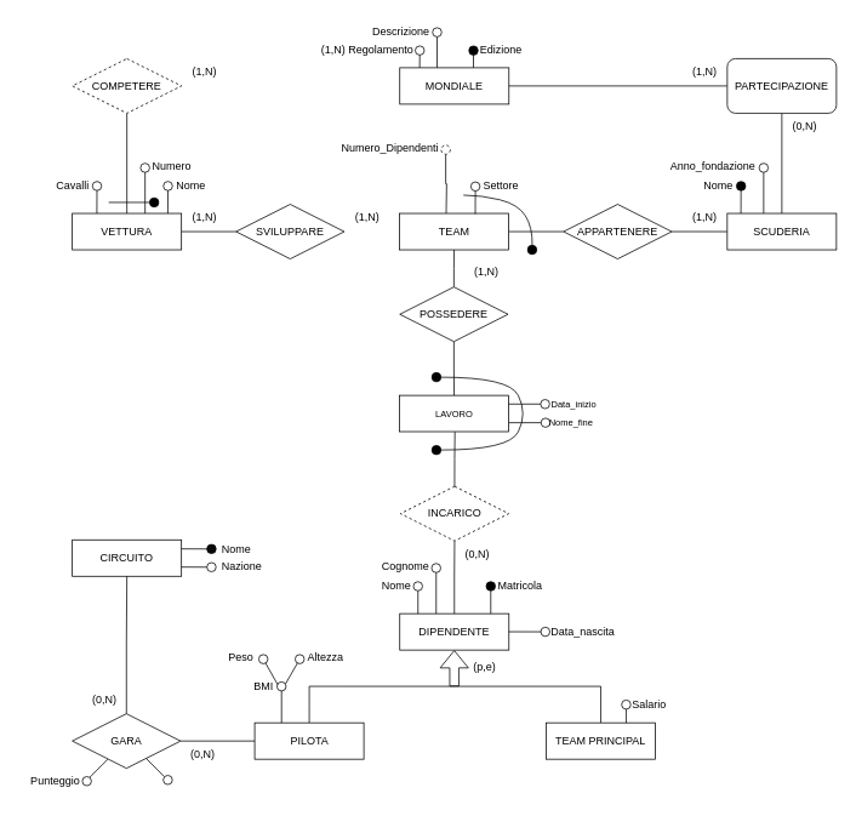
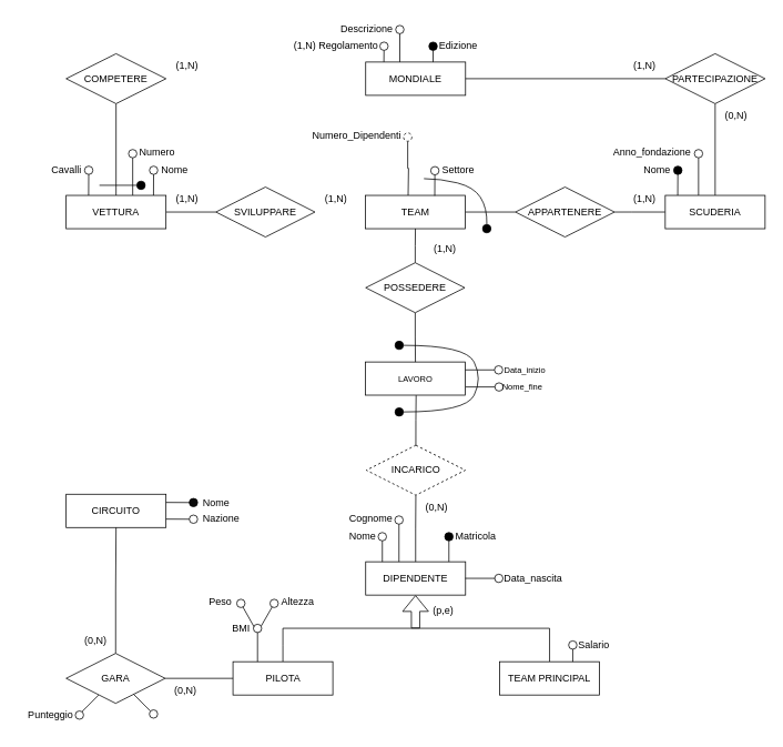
- <mxCell id="38" value="COMPETERE" style="rhombus;whiteSpace=wrap;html=1;fillColor=#FFFFFF;dashed=1;" parent="1" vertex="1"><mxGeometry x="79" y="64" width="120" height="60" as="geometry" /></mxCell>
+ <mxCell id="38" value="COMPETERE" style="rhombus;whiteSpace=wrap;html=1;fillColor=#FFFFFF;" parent="1" vertex="1"><mxGeometry x="79" y="64" width="120" height="60" as="geometry" /></mxCell>
- <mxCell id="40" value="PARTECIPAZIONE" style="whiteSpace=wrap;html=1;fillColor=#FFFFFF;rounded=1;" parent="1" vertex="1"><mxGeometry x="799" y="64" width="120" height="60" as="geometry" /></mxCell>
+ <mxCell id="40" value="PARTECIPAZIONE" style="rhombus;whiteSpace=wrap;html=1;fillColor=#FFFFFF;" parent="1" vertex="1"><mxGeometry x="799" y="64" width="120" height="60" as="geometry" /></mxCell>
